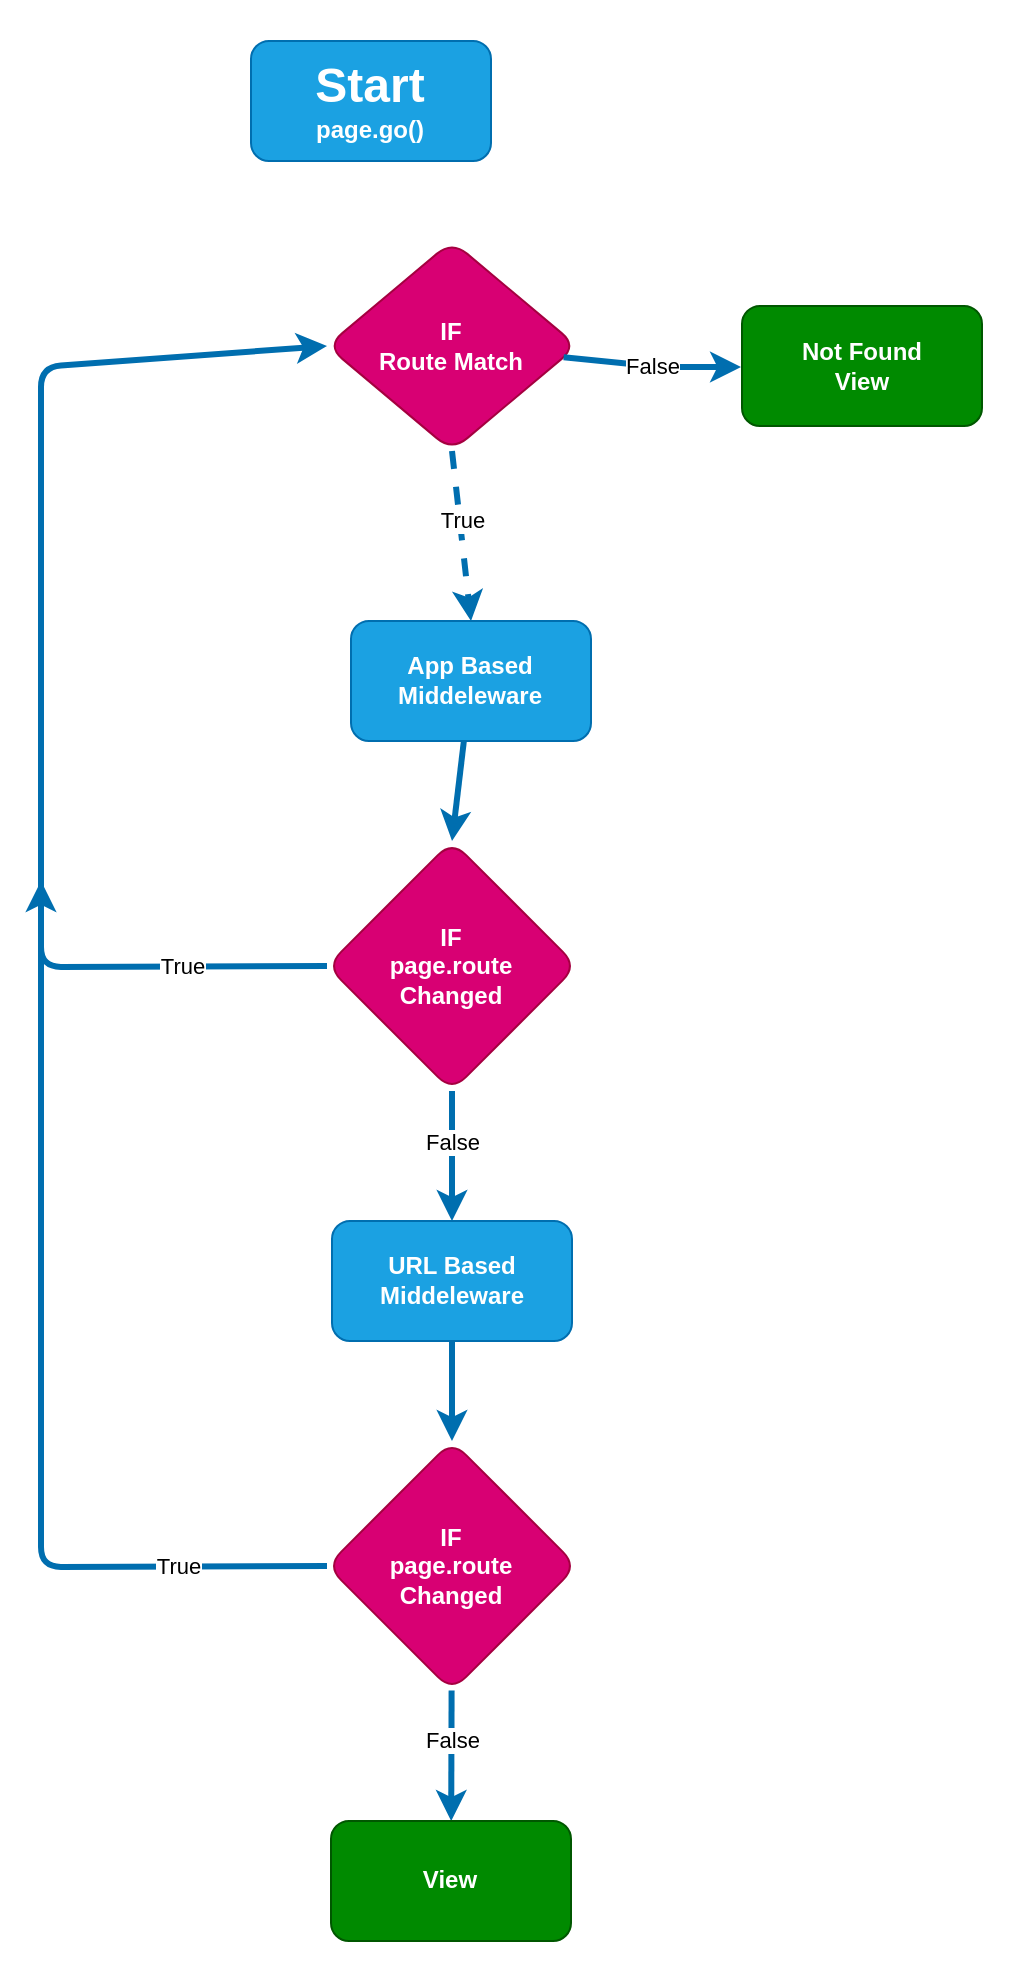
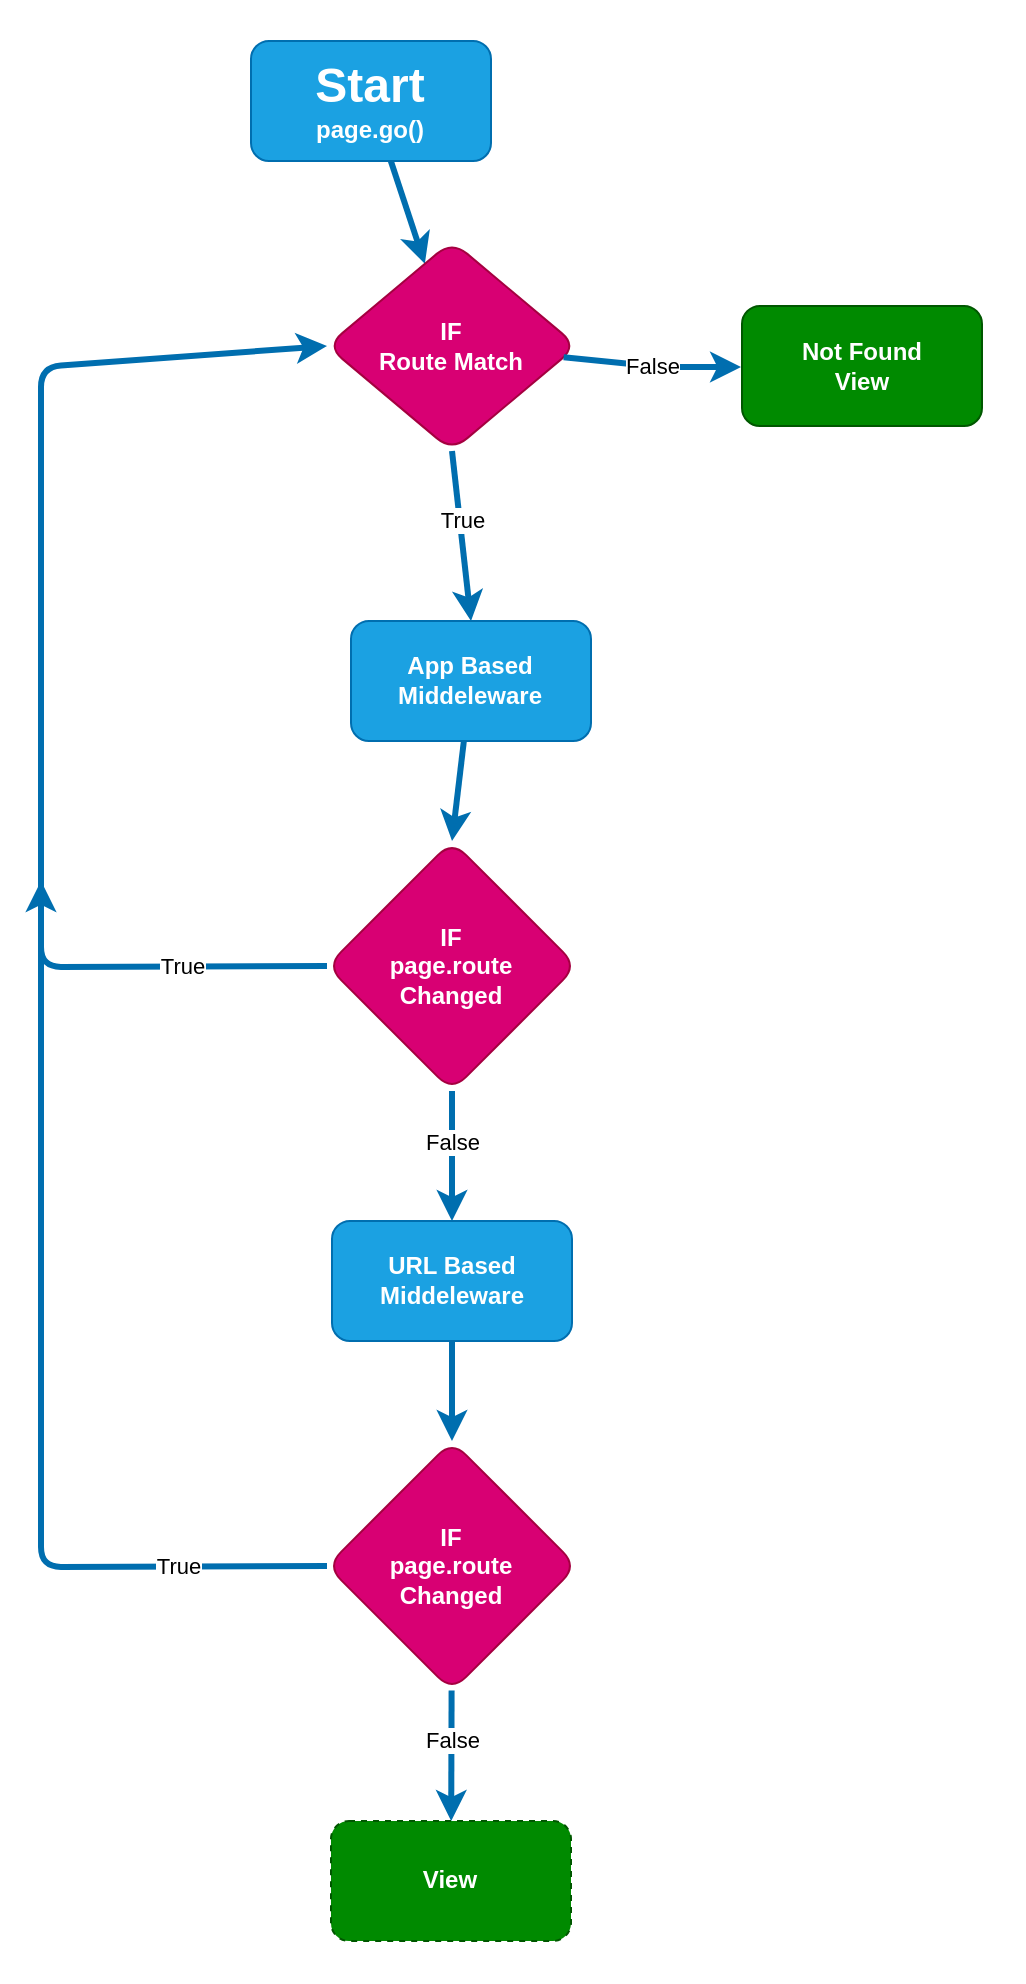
+ <mxCell id="2" value="" style="edgeStyle=none;html=1;rounded=1;fillColor=#1ba1e2;strokeColor=#006EAF;strokeWidth=3;" parent="1" source="3" target="4" edge="1"><mxGeometry relative="1" as="geometry" /></mxCell>
- <mxCell id="11" value="" style="endArrow=classic;html=1;exitX=0.5;exitY=1;exitDx=0;exitDy=0;entryX=0.5;entryY=0;entryDx=0;entryDy=0;rounded=1;fillColor=#1ba1e2;strokeColor=#006EAF;strokeWidth=3;dashed=1;" parent="1" source="4" target="6" edge="1"><mxGeometry relative="1" as="geometry"><mxPoint x="297.702" y="192.798" as="sourcePoint" /><mxPoint x="380" y="193" as="targetPoint" /><Array as="points" /></mxGeometry></mxCell>
+ <mxCell id="11" value="" style="endArrow=classic;html=1;exitX=0.5;exitY=1;exitDx=0;exitDy=0;entryX=0.5;entryY=0;entryDx=0;entryDy=0;rounded=1;fillColor=#1ba1e2;strokeColor=#006EAF;strokeWidth=3;" parent="1" source="4" target="6" edge="1"><mxGeometry relative="1" as="geometry"><mxPoint x="297.702" y="192.798" as="sourcePoint" /><mxPoint x="380" y="193" as="targetPoint" /><Array as="points" /></mxGeometry></mxCell>
- <mxCell id="20" value="&lt;b&gt;View&lt;/b&gt;" style="whiteSpace=wrap;html=1;rounded=1;fillColor=#008a00;fontColor=#ffffff;strokeColor=#005700;" parent="1" vertex="1"><mxGeometry x="165" y="910" width="120" height="60" as="geometry" /></mxCell>
+ <mxCell id="20" value="&lt;b&gt;View&lt;/b&gt;" style="whiteSpace=wrap;html=1;rounded=1;fillColor=#008a00;fontColor=#ffffff;strokeColor=#005700;dashed=1;" parent="1" vertex="1"><mxGeometry x="165" y="910" width="120" height="60" as="geometry" /></mxCell>
